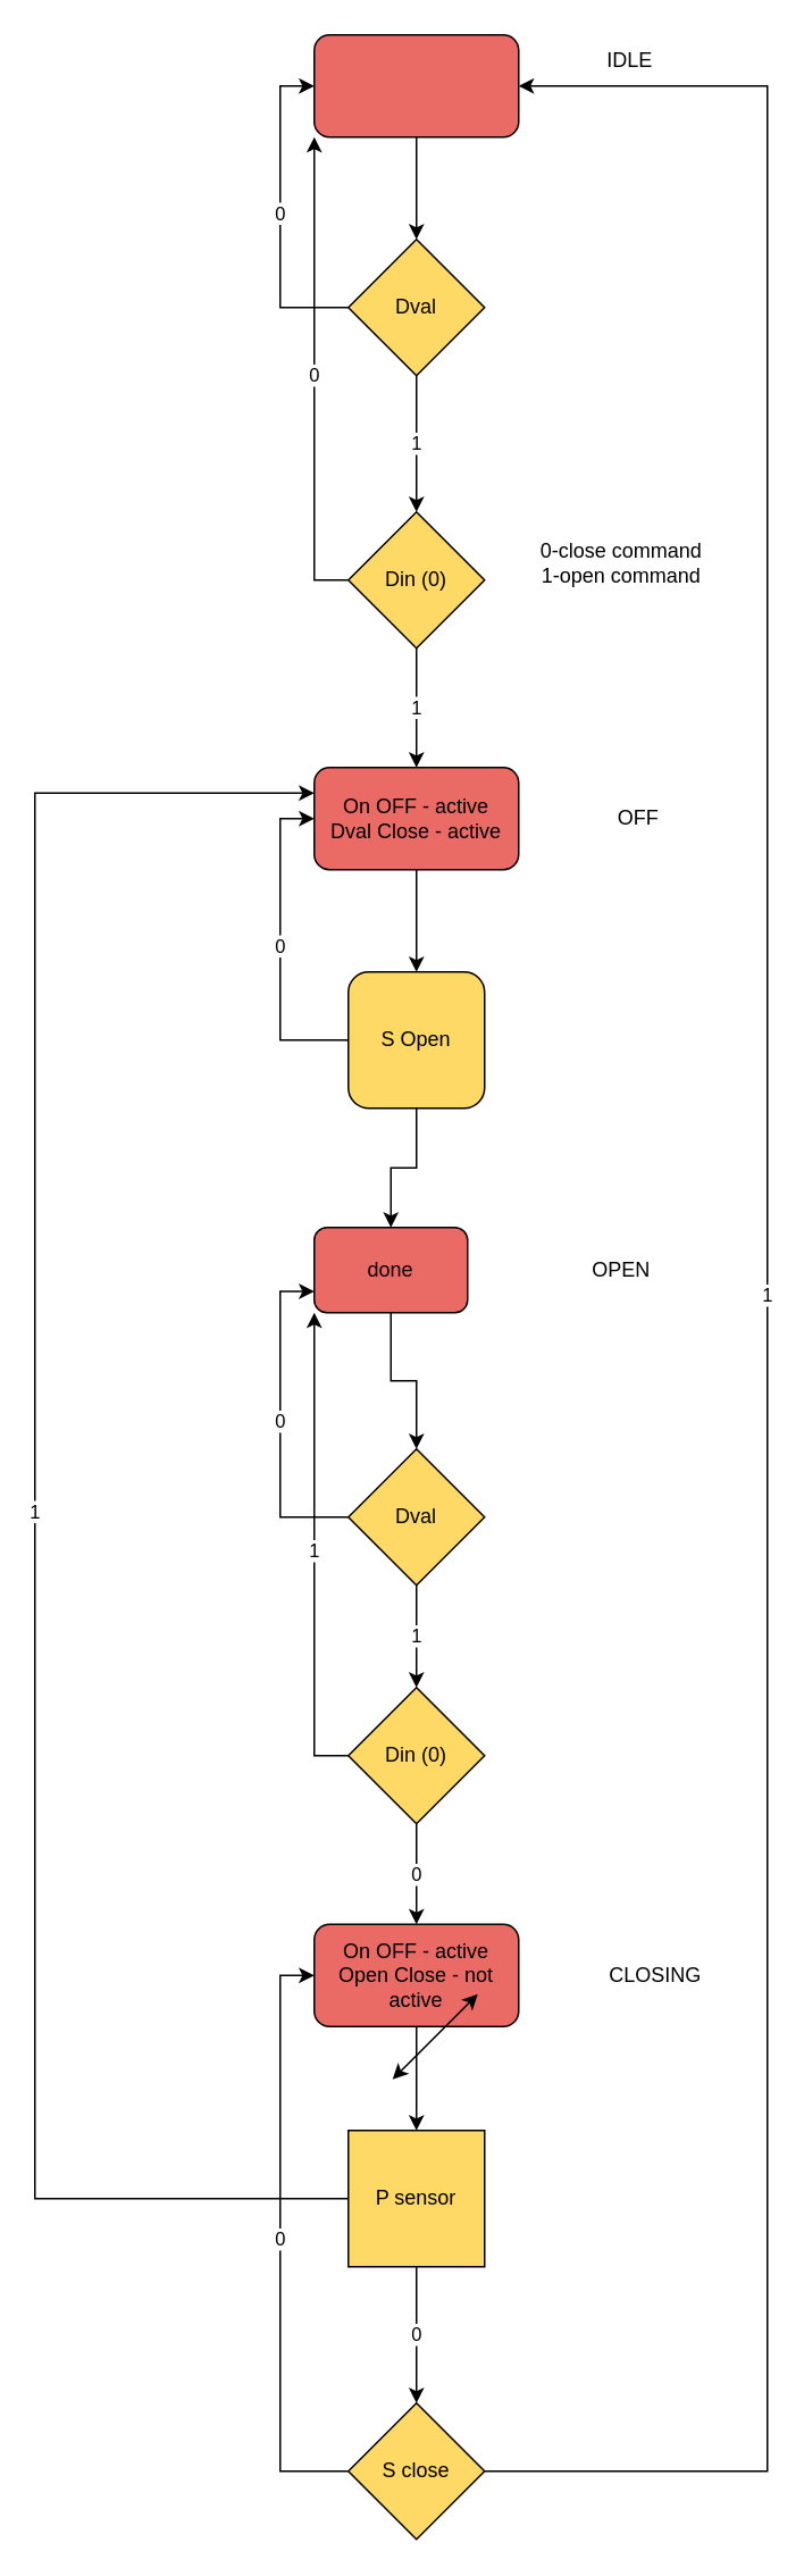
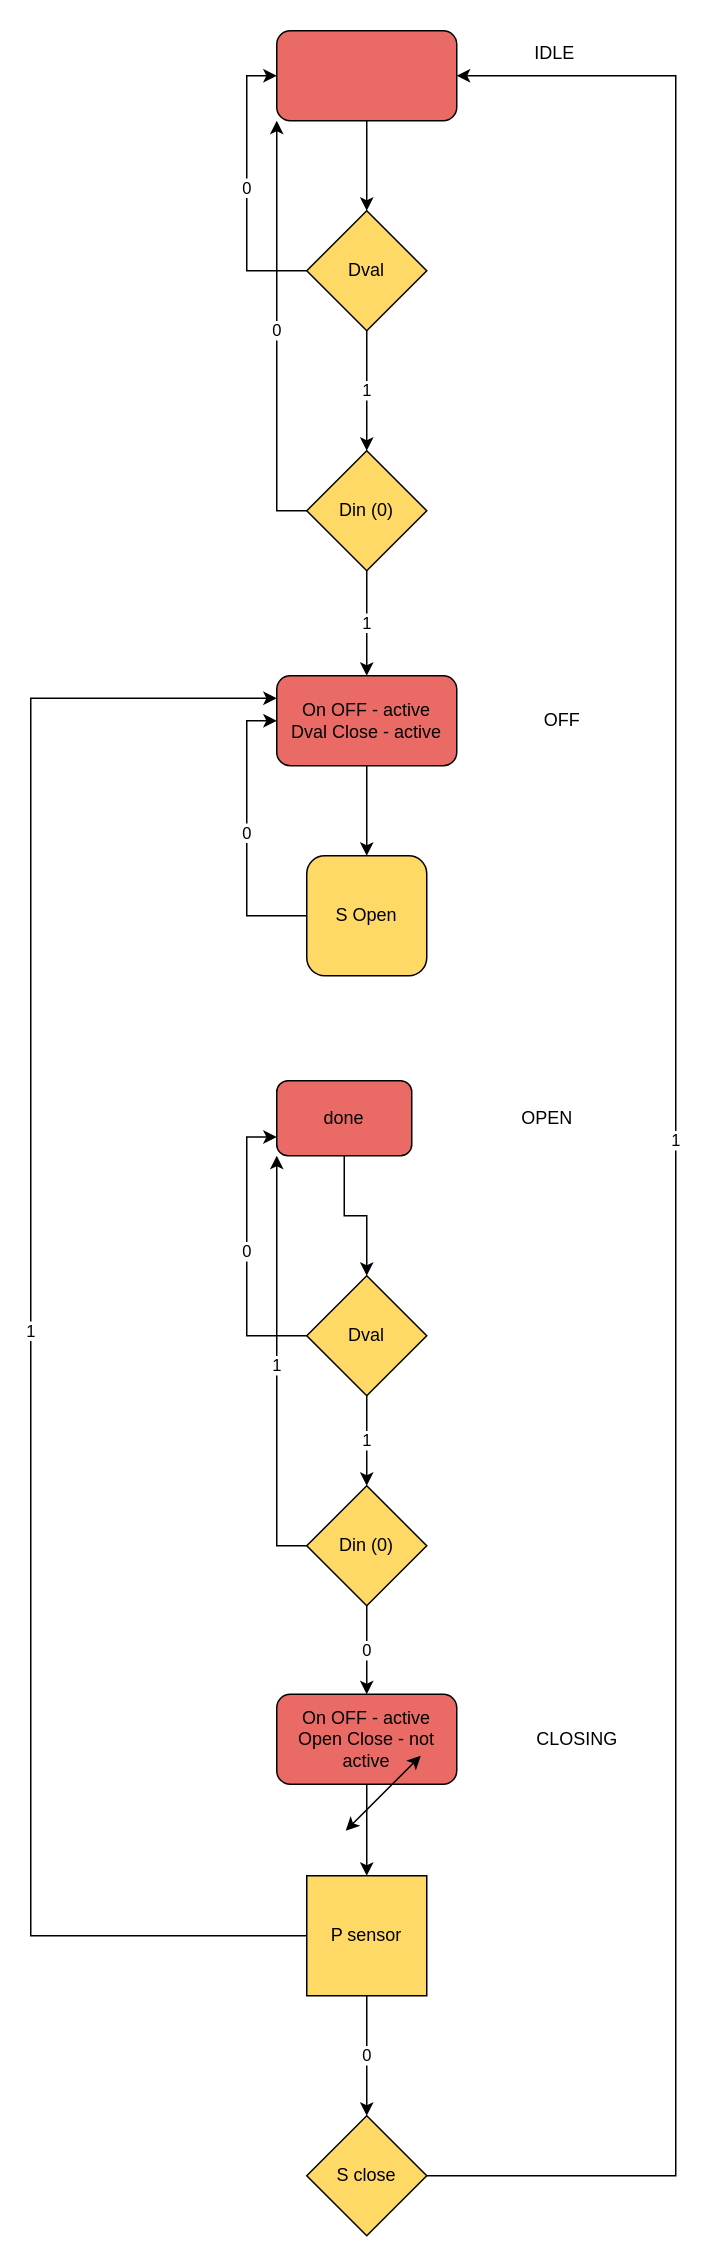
- <mxCell id="10" value="0-close command&lt;br&gt;1-open command" style="text;html=1;align=center;verticalAlign=middle;resizable=0;points=[];autosize=1;strokeColor=none;fillColor=none;" vertex="1" parent="1"><mxGeometry x="304" y="310" width="120" height="40" as="geometry" /></mxCell>
- <mxCell id="15" style="edgeStyle=orthogonalEdgeStyle;rounded=0;orthogonalLoop=1;jettySize=auto;html=1;exitX=0.5;exitY=1;exitDx=0;exitDy=0;entryX=0.5;entryY=0;entryDx=0;entryDy=0;" edge="1" parent="1" source="16" target="19"><mxGeometry relative="1" as="geometry" /></mxCell>
- <mxCell id="34" value="0" style="edgeStyle=orthogonalEdgeStyle;rounded=0;orthogonalLoop=1;jettySize=auto;html=1;exitX=0;exitY=0.5;exitDx=0;exitDy=0;entryX=0;entryY=0.5;entryDx=0;entryDy=0;" edge="1" parent="1" source="35" target="28"><mxGeometry relative="1" as="geometry" /></mxCell>
